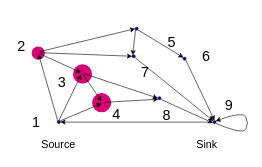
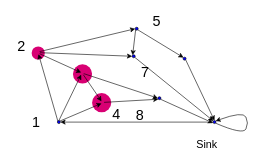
- <mxCell id="35" value="5" style="text;html=1;strokeColor=none;fillColor=none;align=center;verticalAlign=middle;whiteSpace=wrap;rounded=0;fontSize=24;" parent="1" vertex="1"><mxGeometry x="271" y="55" width="30" height="30" as="geometry" /></mxCell>
+ <mxCell id="35" value="5" style="text;html=1;strokeColor=none;fillColor=none;align=center;verticalAlign=middle;whiteSpace=wrap;rounded=0;fontSize=24;" parent="1" vertex="1"><mxGeometry x="246" y="20" width="30" height="30" as="geometry" /></mxCell>
- <mxCell id="36" value="6" style="text;html=1;strokeColor=none;fillColor=none;align=center;verticalAlign=middle;whiteSpace=wrap;rounded=0;fontSize=24;" parent="1" vertex="1"><mxGeometry x="329" y="78.5" width="30" height="30" as="geometry" /></mxCell>
- <mxCell id="33" value="3" style="text;html=1;strokeColor=none;fillColor=none;align=center;verticalAlign=middle;whiteSpace=wrap;rounded=0;fontSize=24;" parent="1" vertex="1"><mxGeometry x="87.5" y="123" width="30" height="30" as="geometry" /></mxCell>
- <mxCell id="39" value="9" style="text;html=1;strokeColor=none;fillColor=none;align=center;verticalAlign=middle;whiteSpace=wrap;rounded=0;fontSize=24;" parent="1" vertex="1"><mxGeometry x="367" y="159.5" width="30" height="30" as="geometry" /></mxCell>
- <mxCell id="38" value="8" style="text;html=1;strokeColor=none;fillColor=none;align=center;verticalAlign=middle;whiteSpace=wrap;rounded=0;fontSize=24;" parent="1" vertex="1"><mxGeometry x="263" y="177" width="30" height="30" as="geometry" /></mxCell>
+ <mxCell id="38" value="8" style="text;html=1;strokeColor=none;fillColor=none;align=center;verticalAlign=middle;whiteSpace=wrap;rounded=0;fontSize=24;" parent="1" vertex="1"><mxGeometry x="218" y="177" width="30" height="30" as="geometry" /></mxCell>
- <mxCell id="29" value="Source" style="text;html=1;strokeColor=none;fillColor=none;align=center;verticalAlign=middle;whiteSpace=wrap;rounded=0;shadow=0;fontSize=18;" parent="1" vertex="1"><mxGeometry x="67" y="226" width="60" height="30" as="geometry" /></mxCell>
